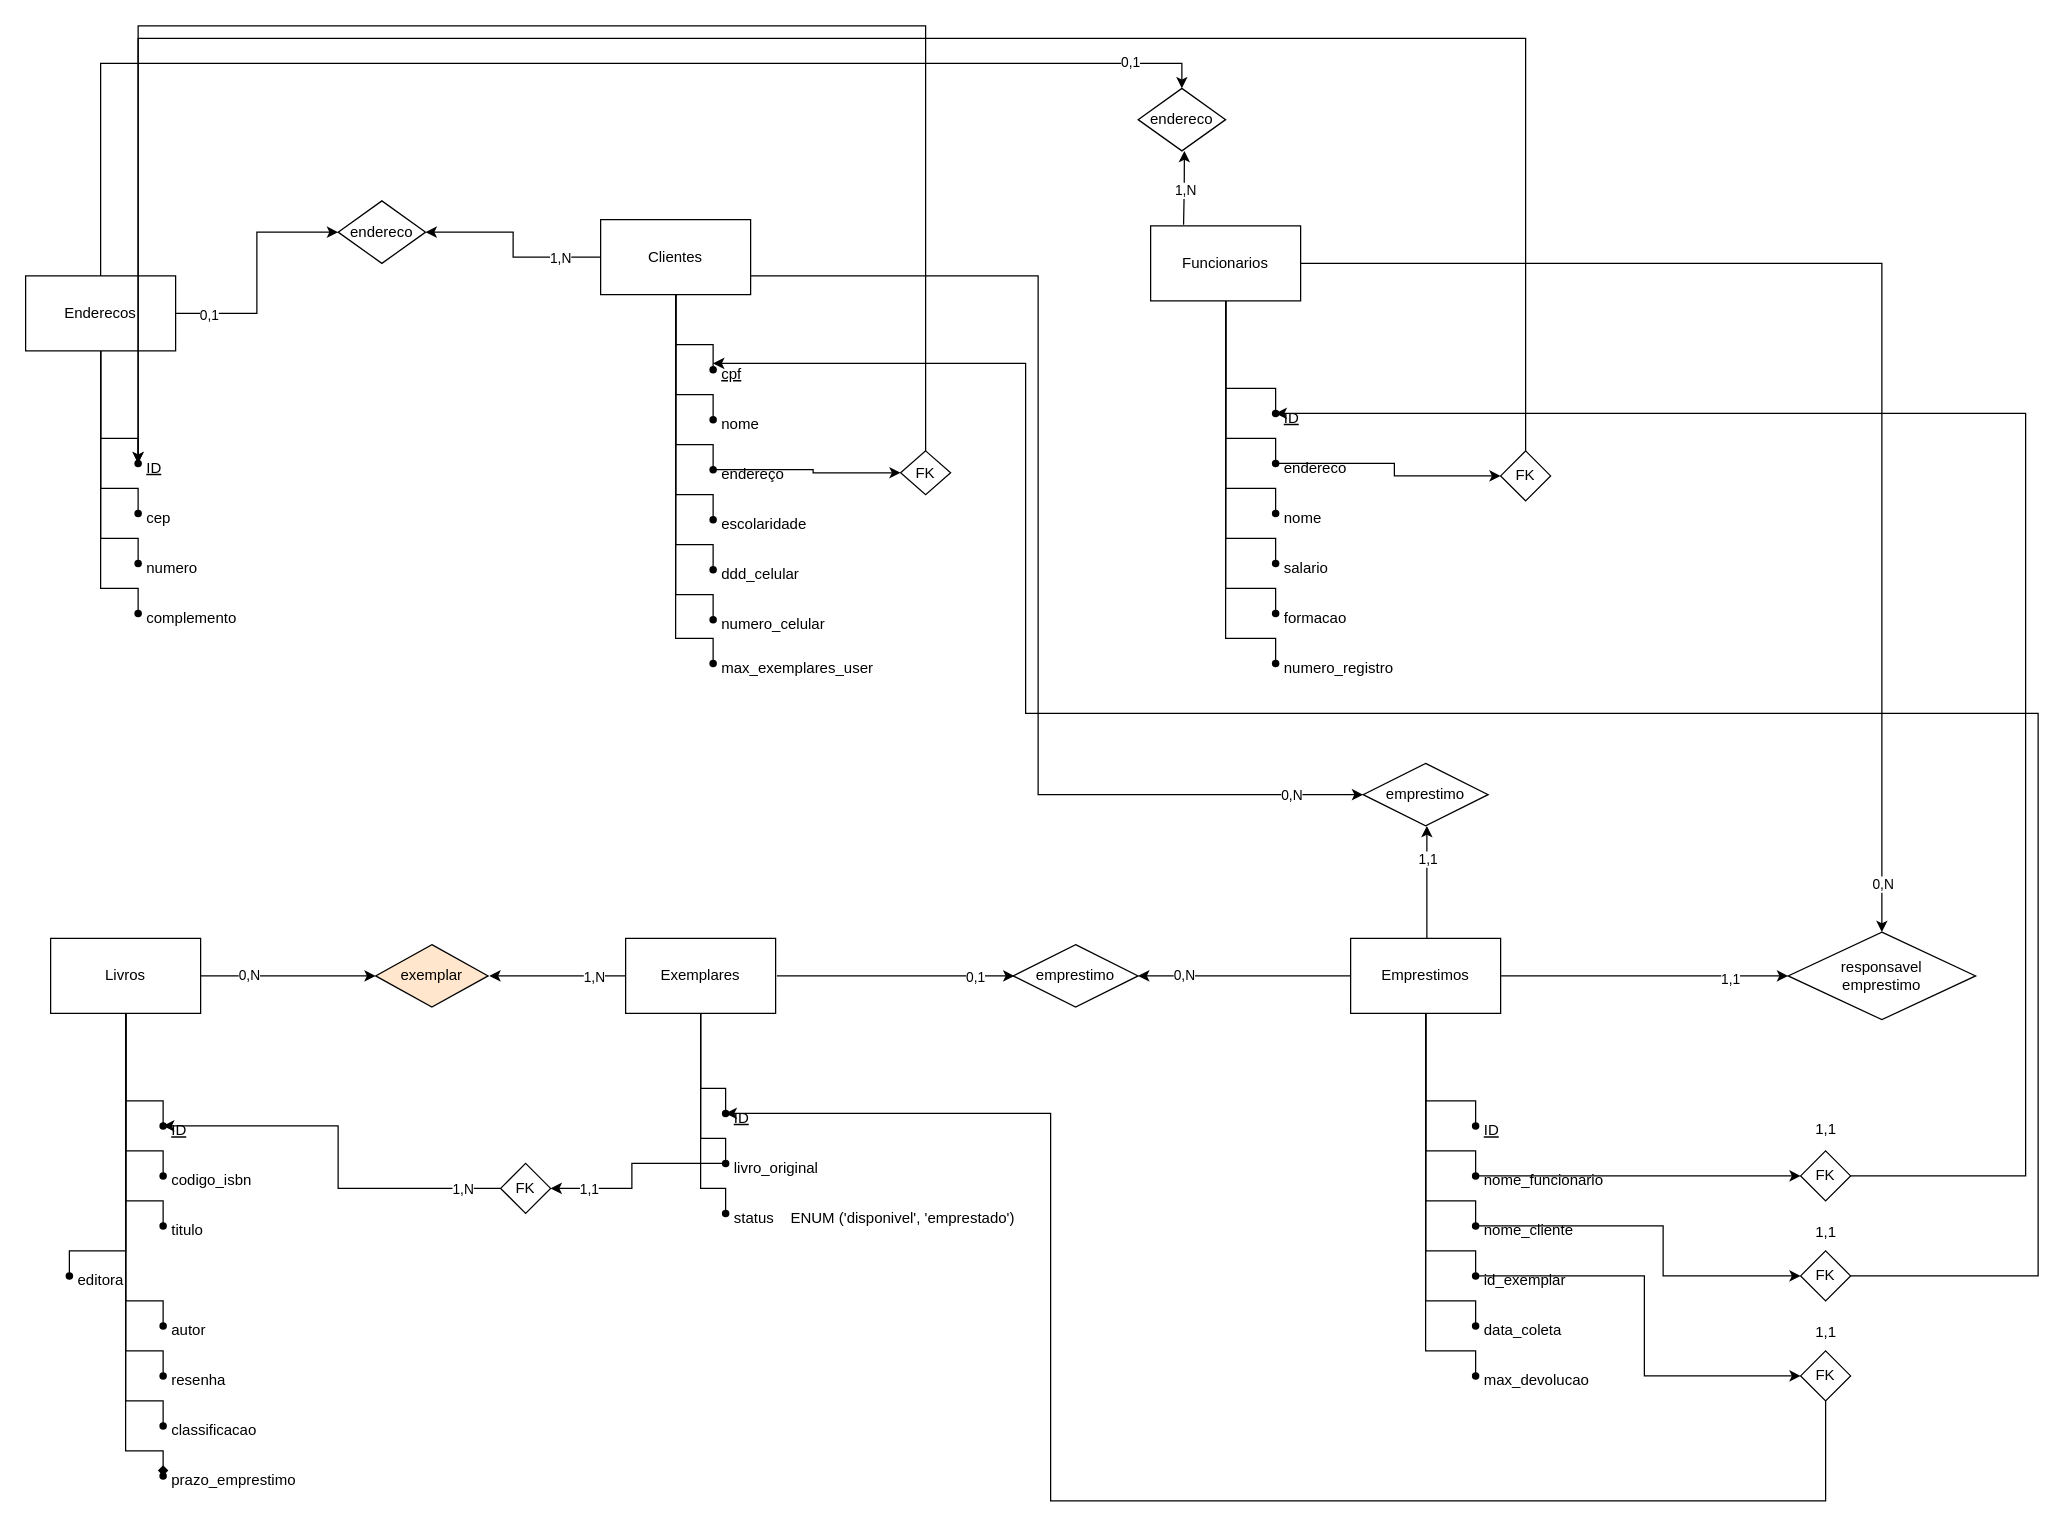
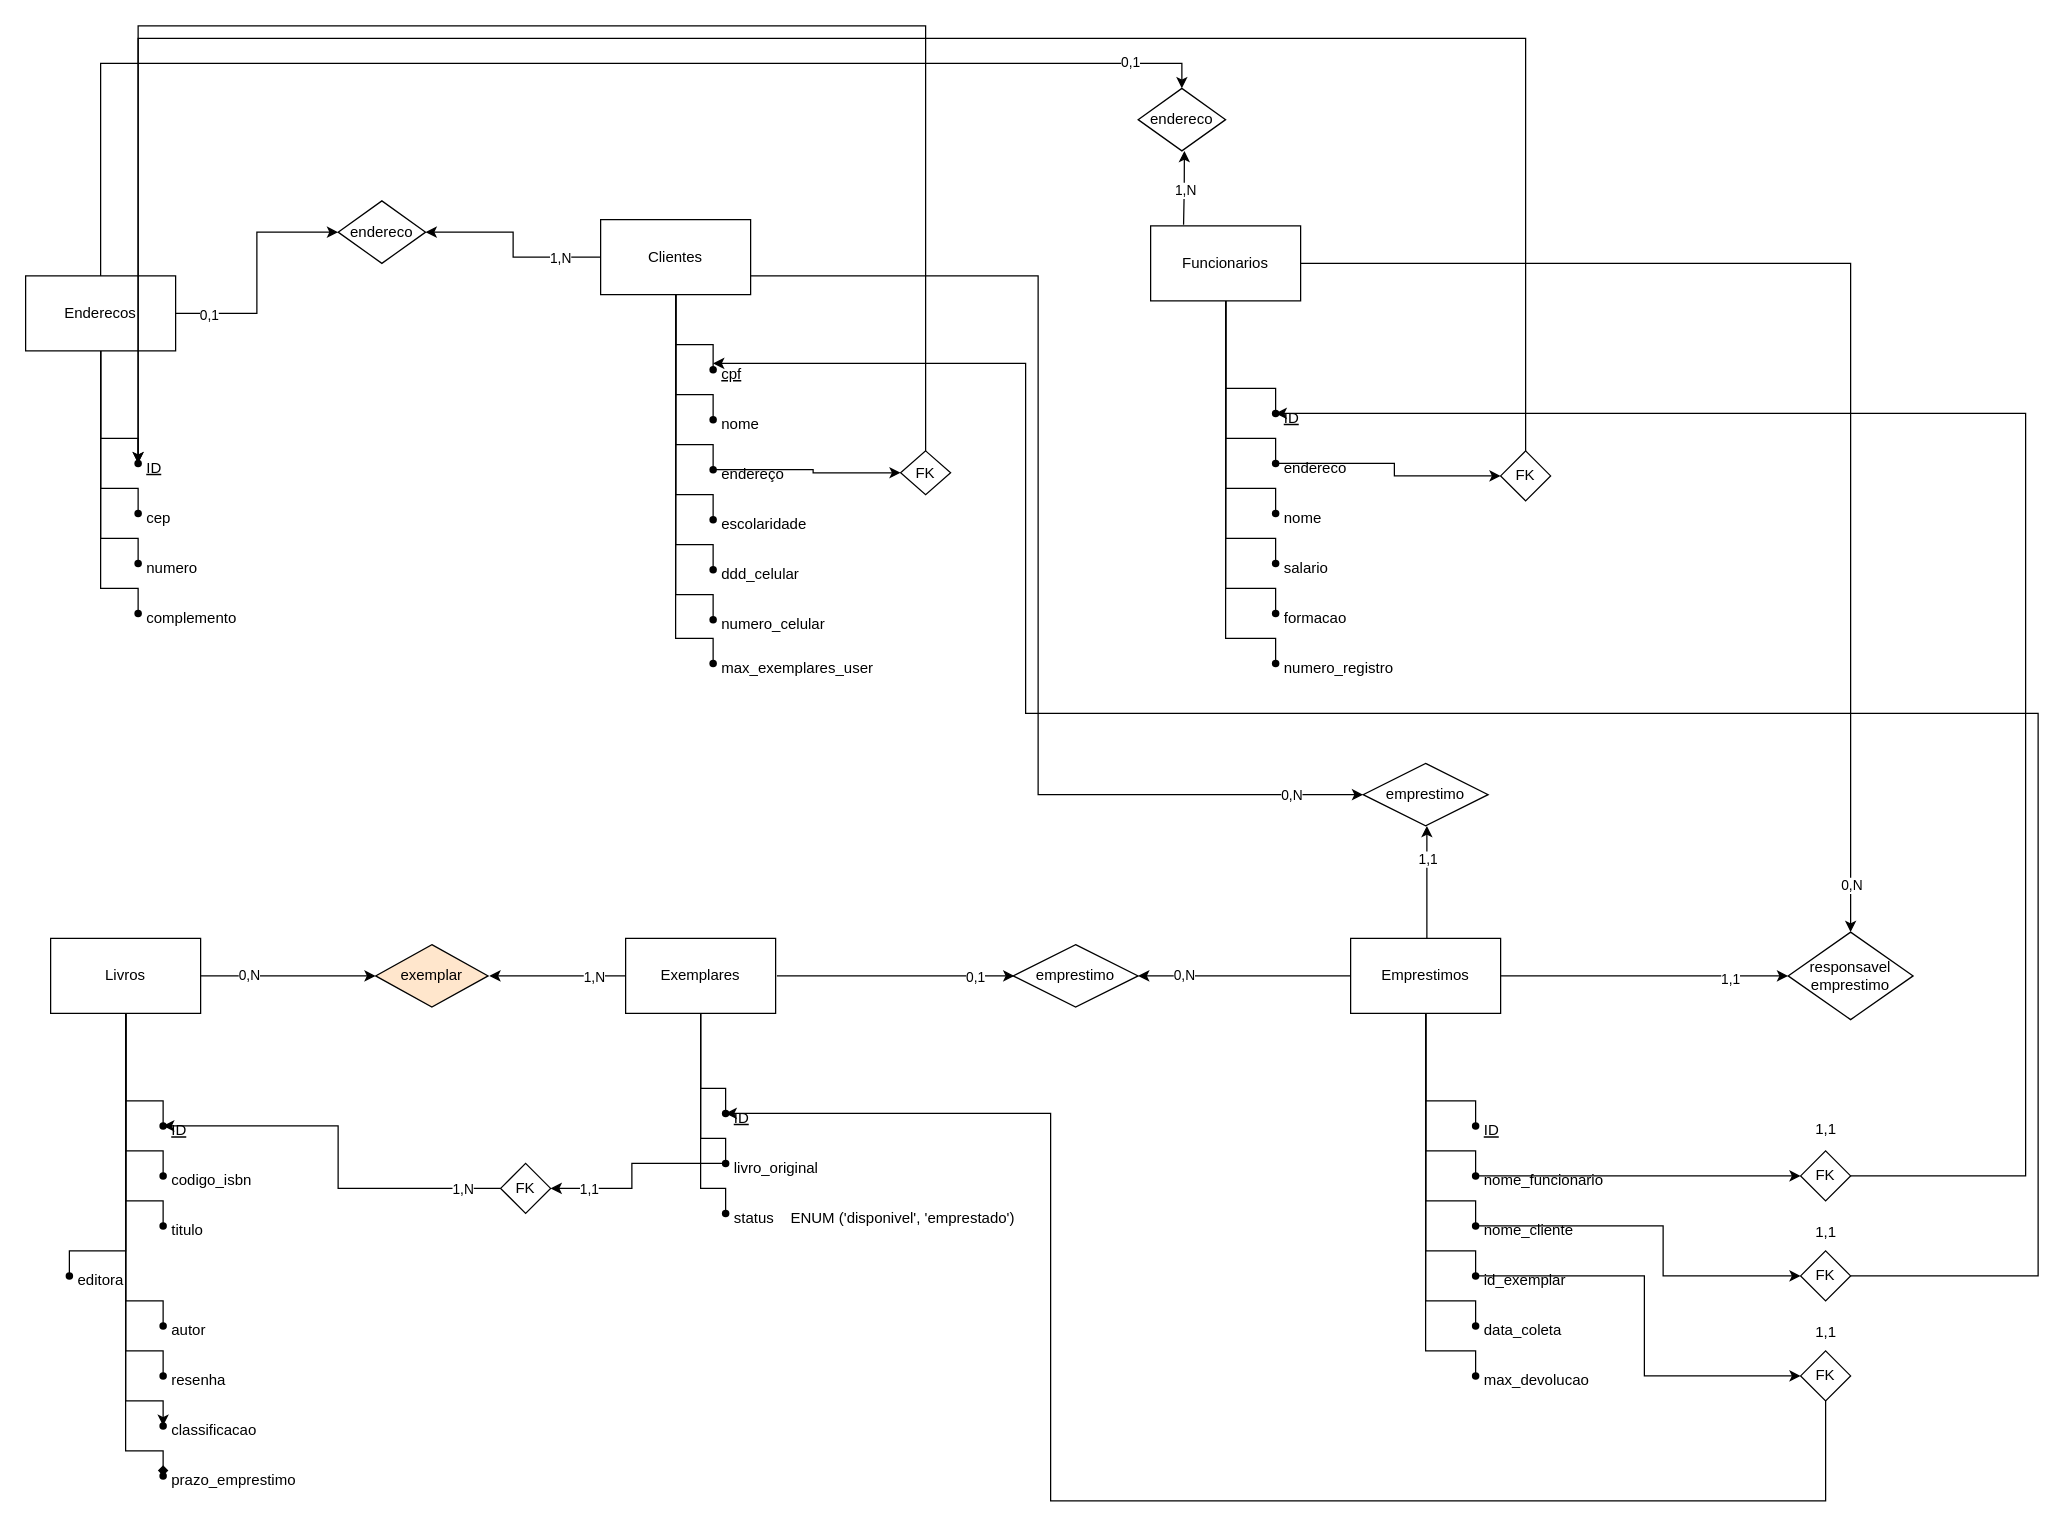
- <mxCell id="120" value="responsavel&lt;div&gt;emprestimo&lt;/div&gt;" style="rhombus;whiteSpace=wrap;html=1;" vertex="1" parent="1"><mxGeometry x="1430" y="745" width="150" height="70" as="geometry" /></mxCell>
+ <mxCell id="120" value="responsavel&lt;div&gt;emprestimo&lt;/div&gt;" style="rhombus;whiteSpace=wrap;html=1;" vertex="1" parent="1"><mxGeometry x="1430" y="745" width="100" height="70" as="geometry" /></mxCell>
- <mxCell id="70" style="edgeStyle=orthogonalEdgeStyle;rounded=0;orthogonalLoop=1;jettySize=auto;html=1;entryX=0.51;entryY=0.276;entryDx=0;entryDy=0;entryPerimeter=0;endArrow=none;startFill=0;" edge="1" parent="1" source="56" target="61"><mxGeometry relative="1" as="geometry"><Array as="points"><mxPoint x="100" y="1120" /></Array></mxGeometry></mxCell>
+ <mxCell id="70" style="edgeStyle=orthogonalEdgeStyle;rounded=0;orthogonalLoop=1;jettySize=auto;html=1;entryX=0.51;entryY=0.276;entryDx=0;entryDy=0;entryPerimeter=0;endArrow=classic;startFill=0;" edge="1" parent="1" source="56" target="61"><mxGeometry relative="1" as="geometry"><Array as="points"><mxPoint x="100" y="1120" /></Array></mxGeometry></mxCell>
